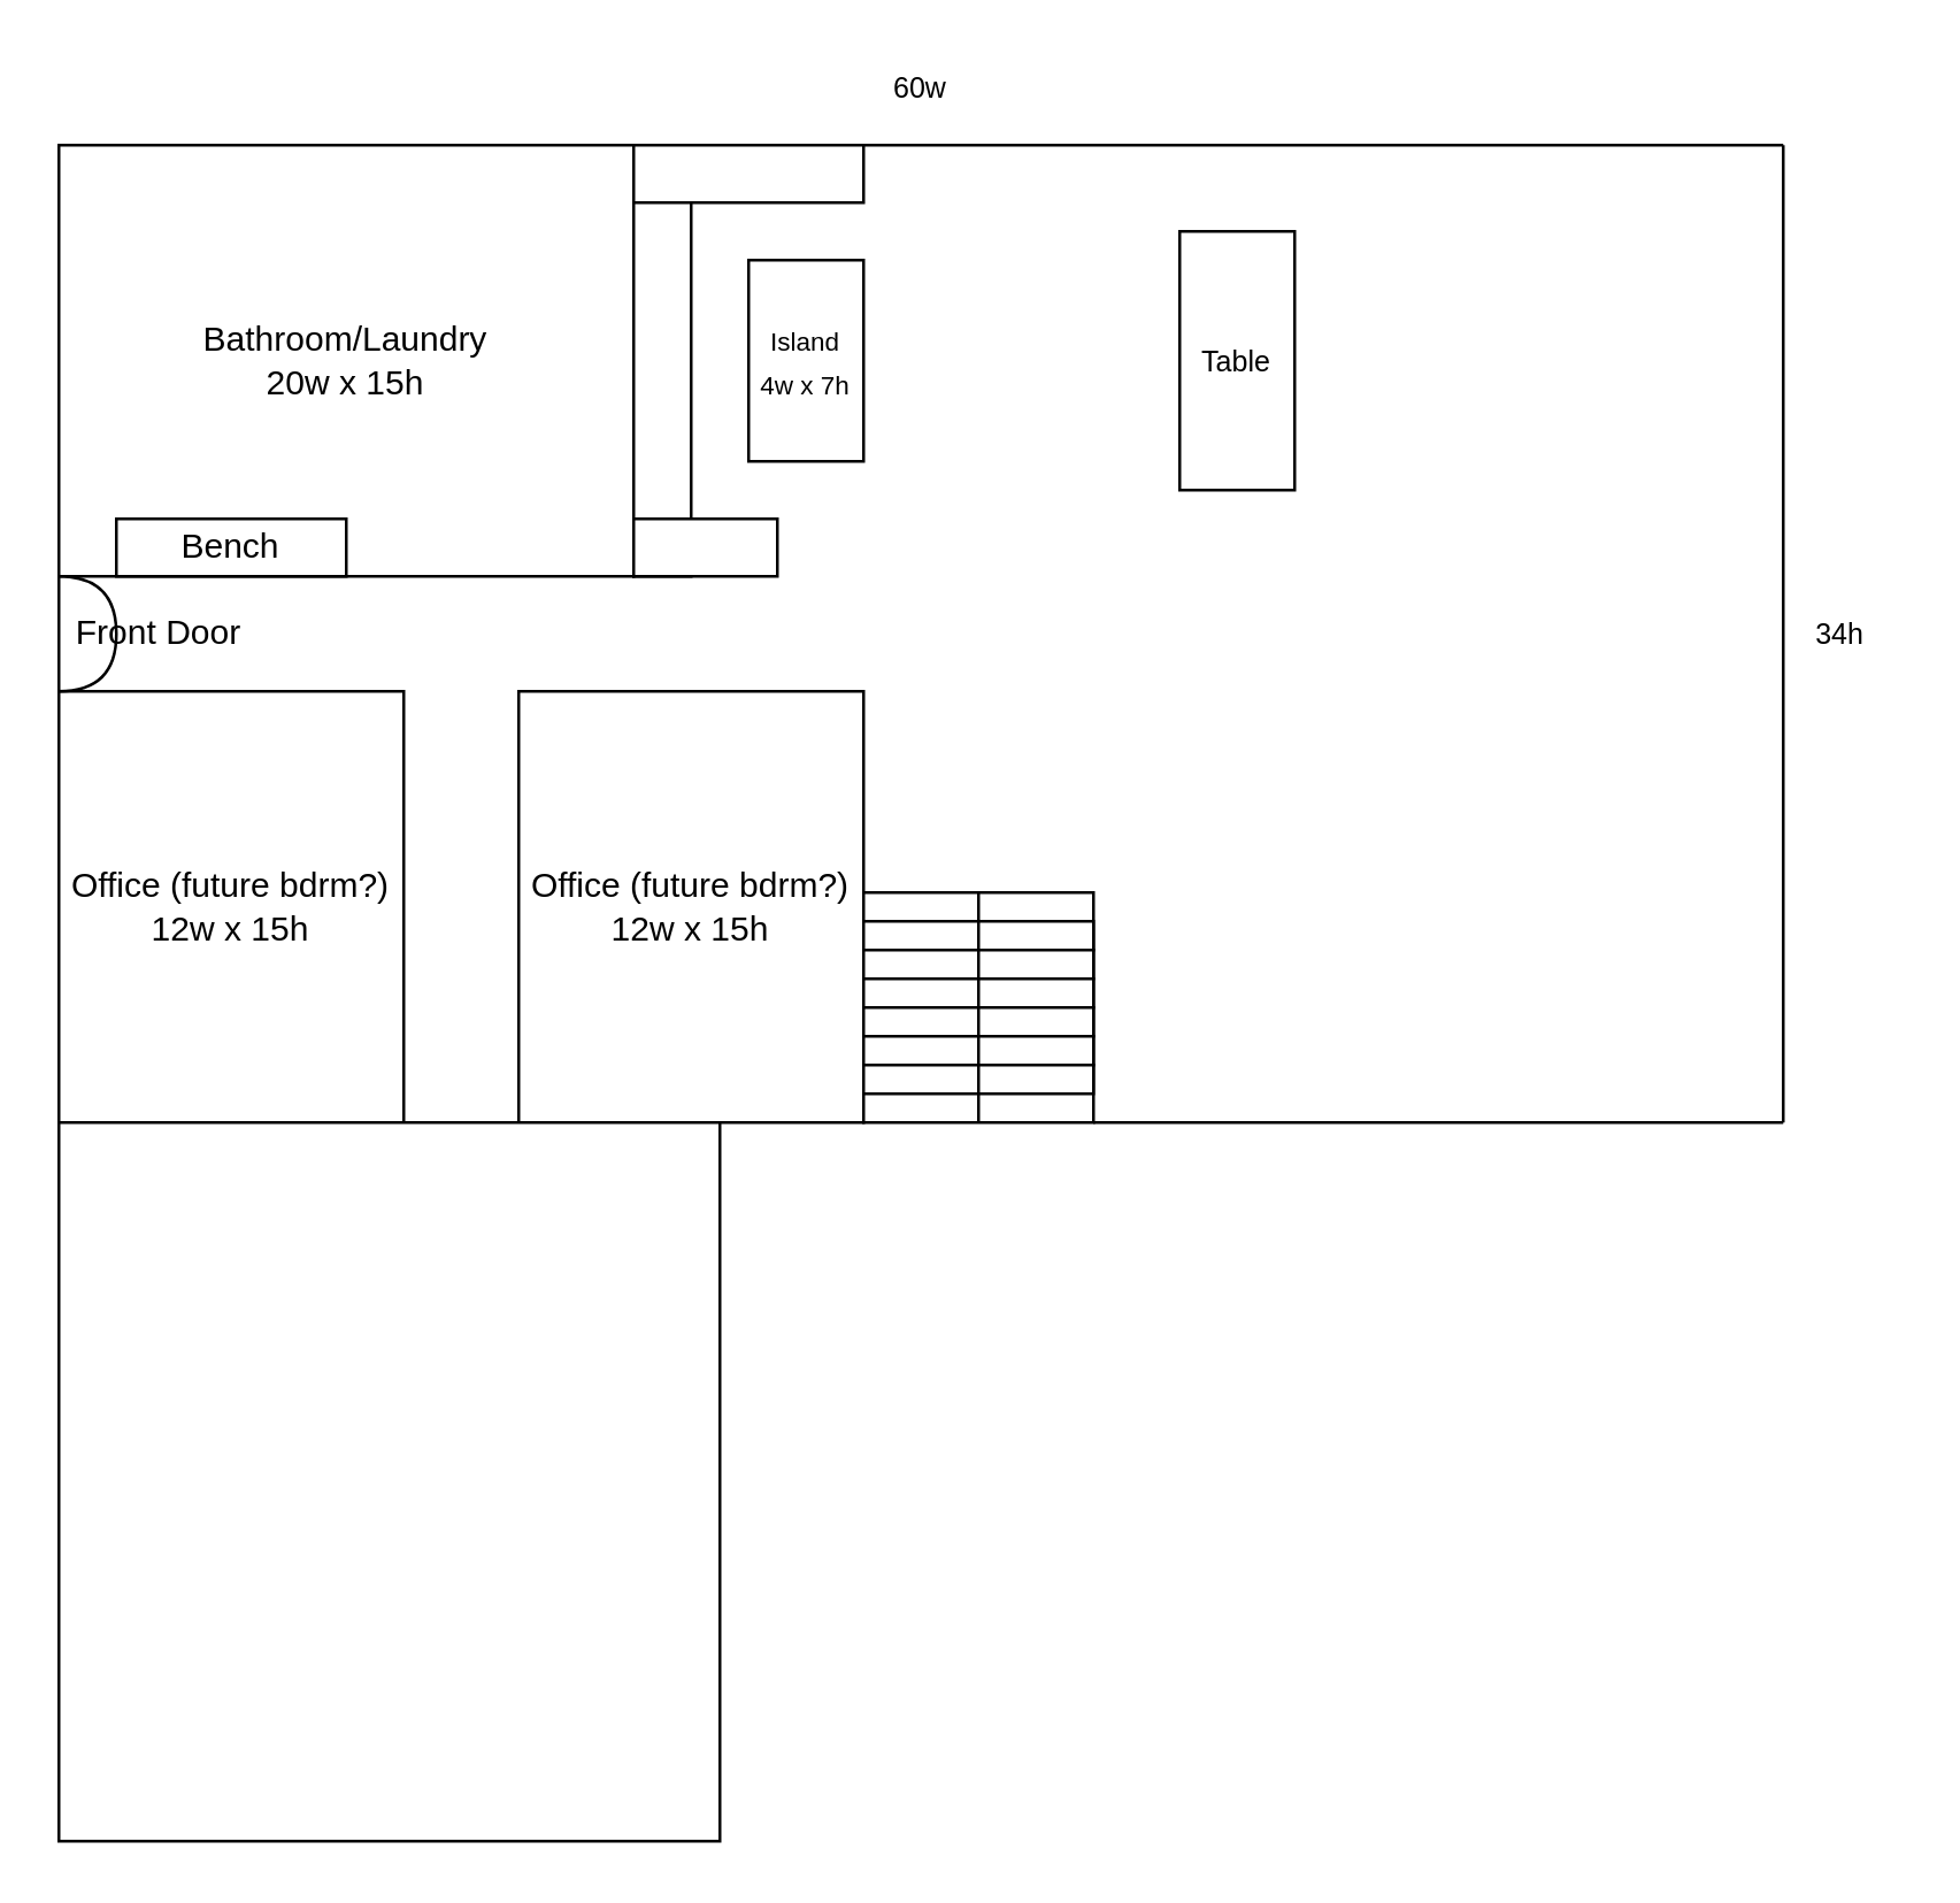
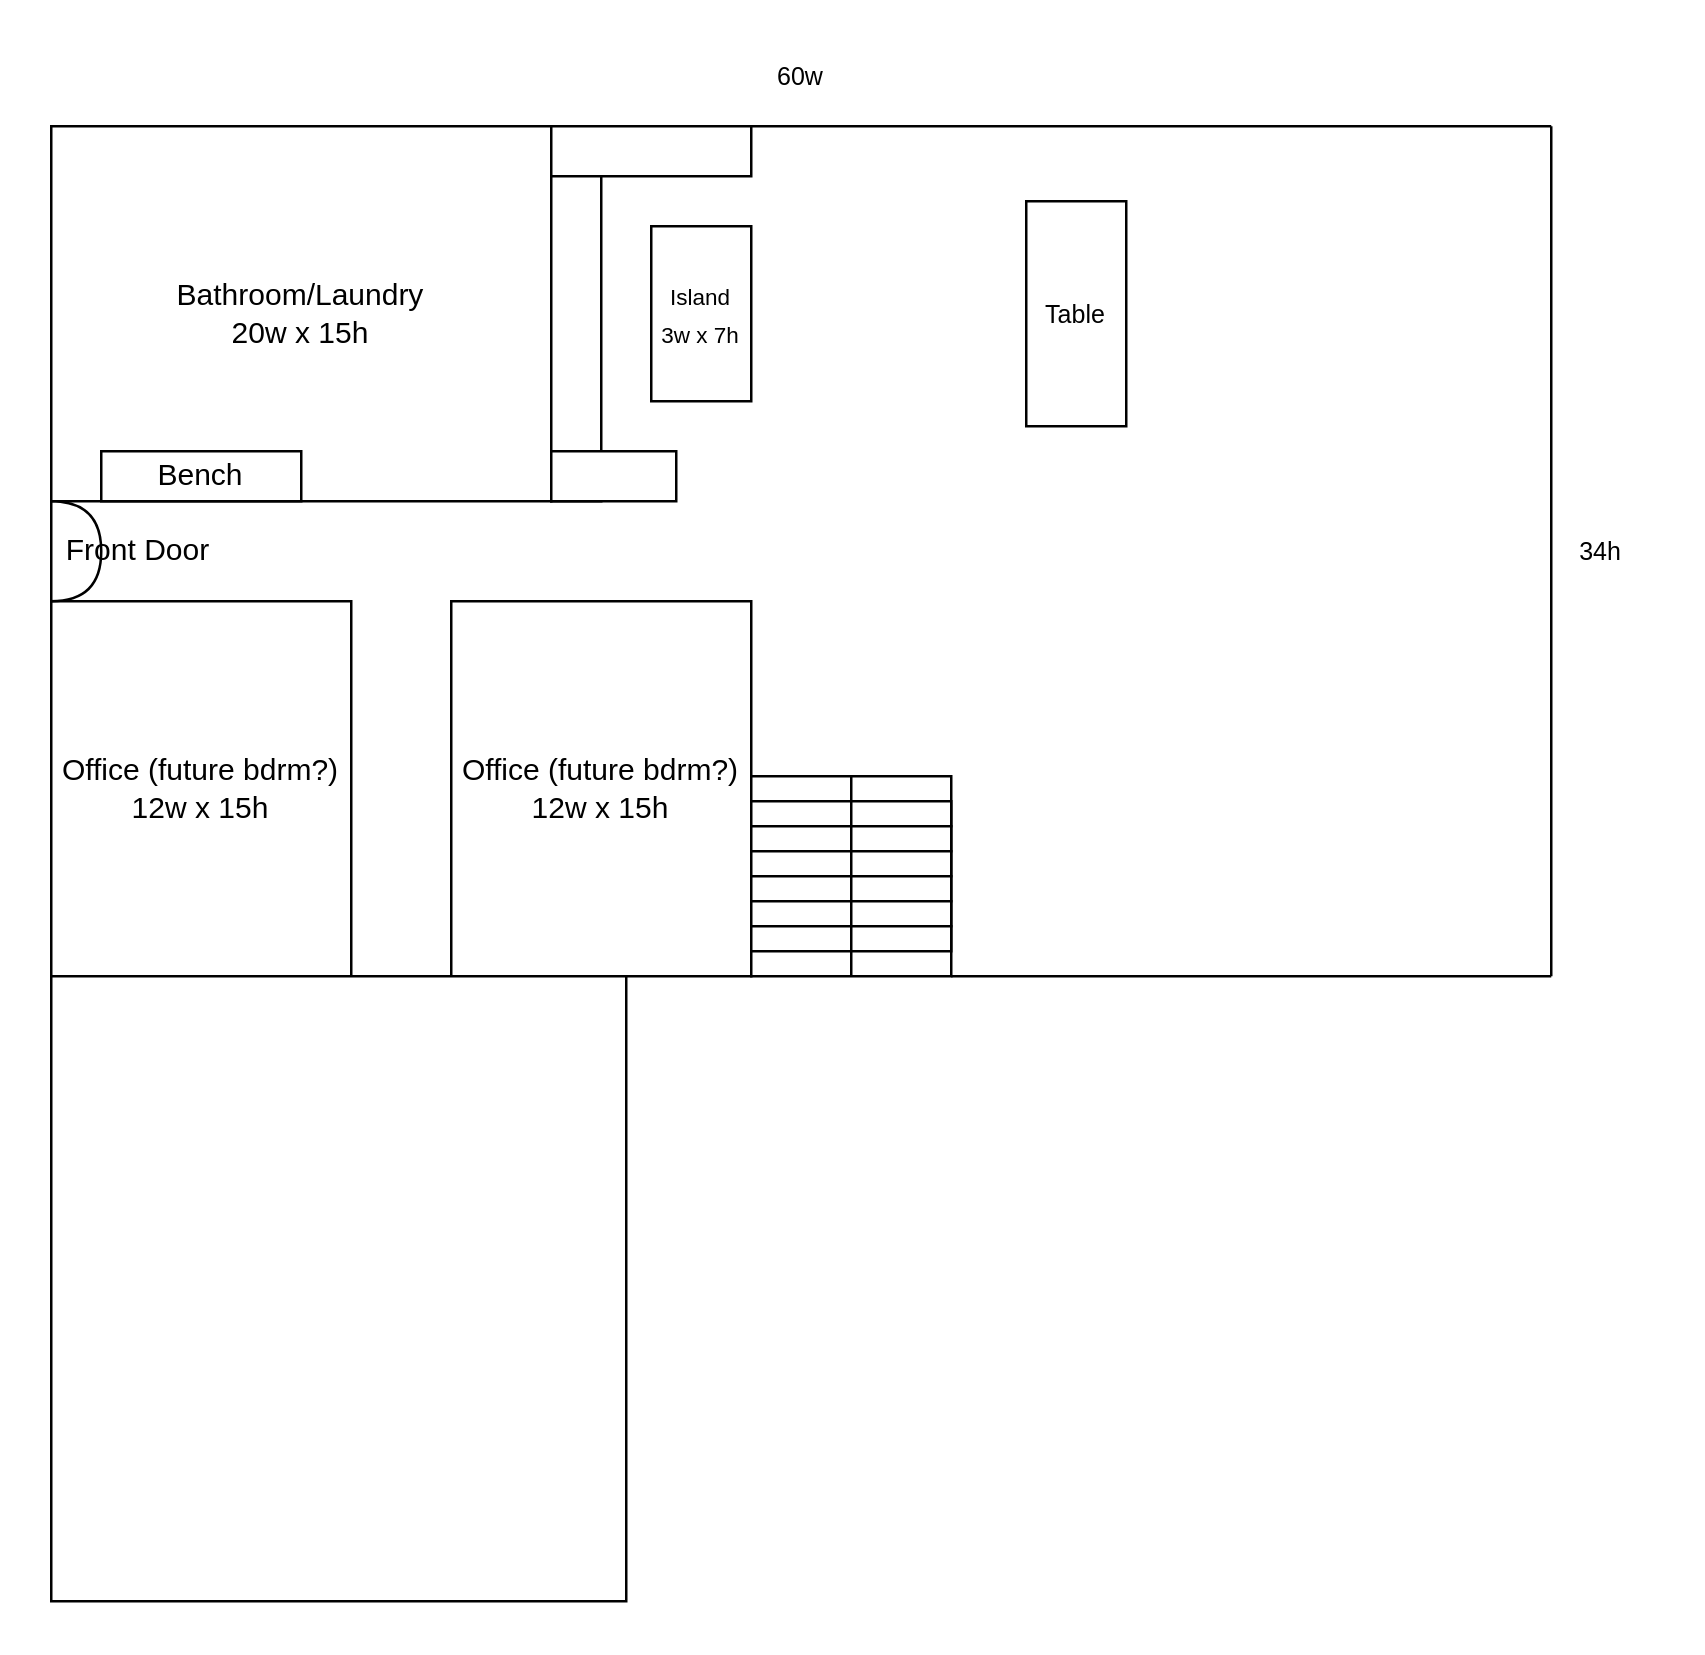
- <mxCell id="26" value="&lt;font style=&quot;font-size: 9px&quot;&gt;Island&lt;br&gt;4w x 7h&lt;/font&gt;" style="text;html=1;strokeColor=none;fillColor=none;align=center;verticalAlign=middle;whiteSpace=wrap;rounded=0;" vertex="1" parent="1"><mxGeometry x="260" y="90" width="40" height="70" as="geometry" /></mxCell>
+ <mxCell id="26" value="&lt;font style=&quot;font-size: 9px&quot;&gt;Island&lt;br&gt;3w x 7h&lt;/font&gt;" style="text;html=1;strokeColor=none;fillColor=none;align=center;verticalAlign=middle;whiteSpace=wrap;rounded=0;" vertex="1" parent="1"><mxGeometry x="260" y="90" width="40" height="70" as="geometry" /></mxCell>
